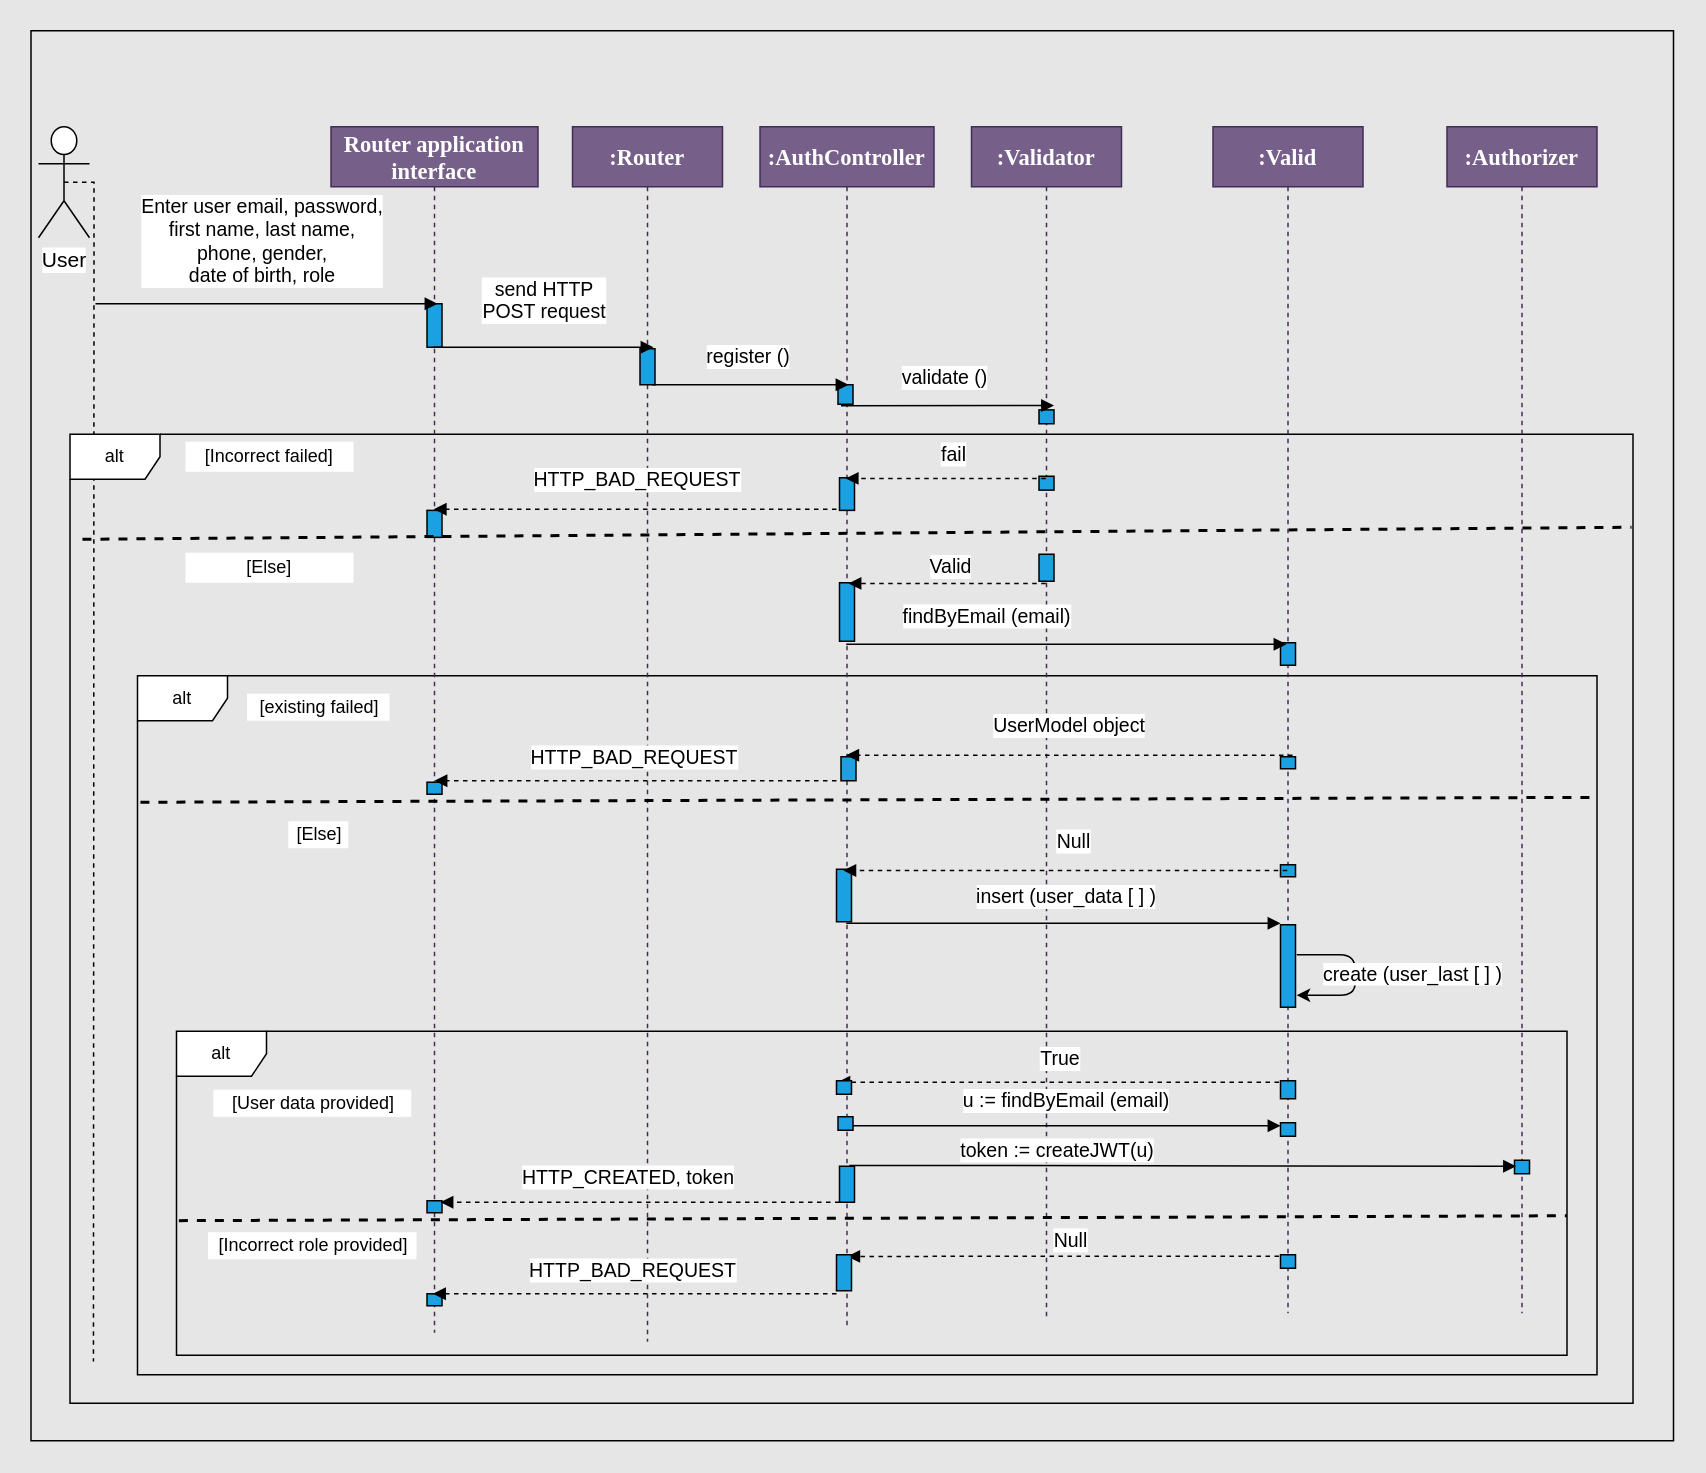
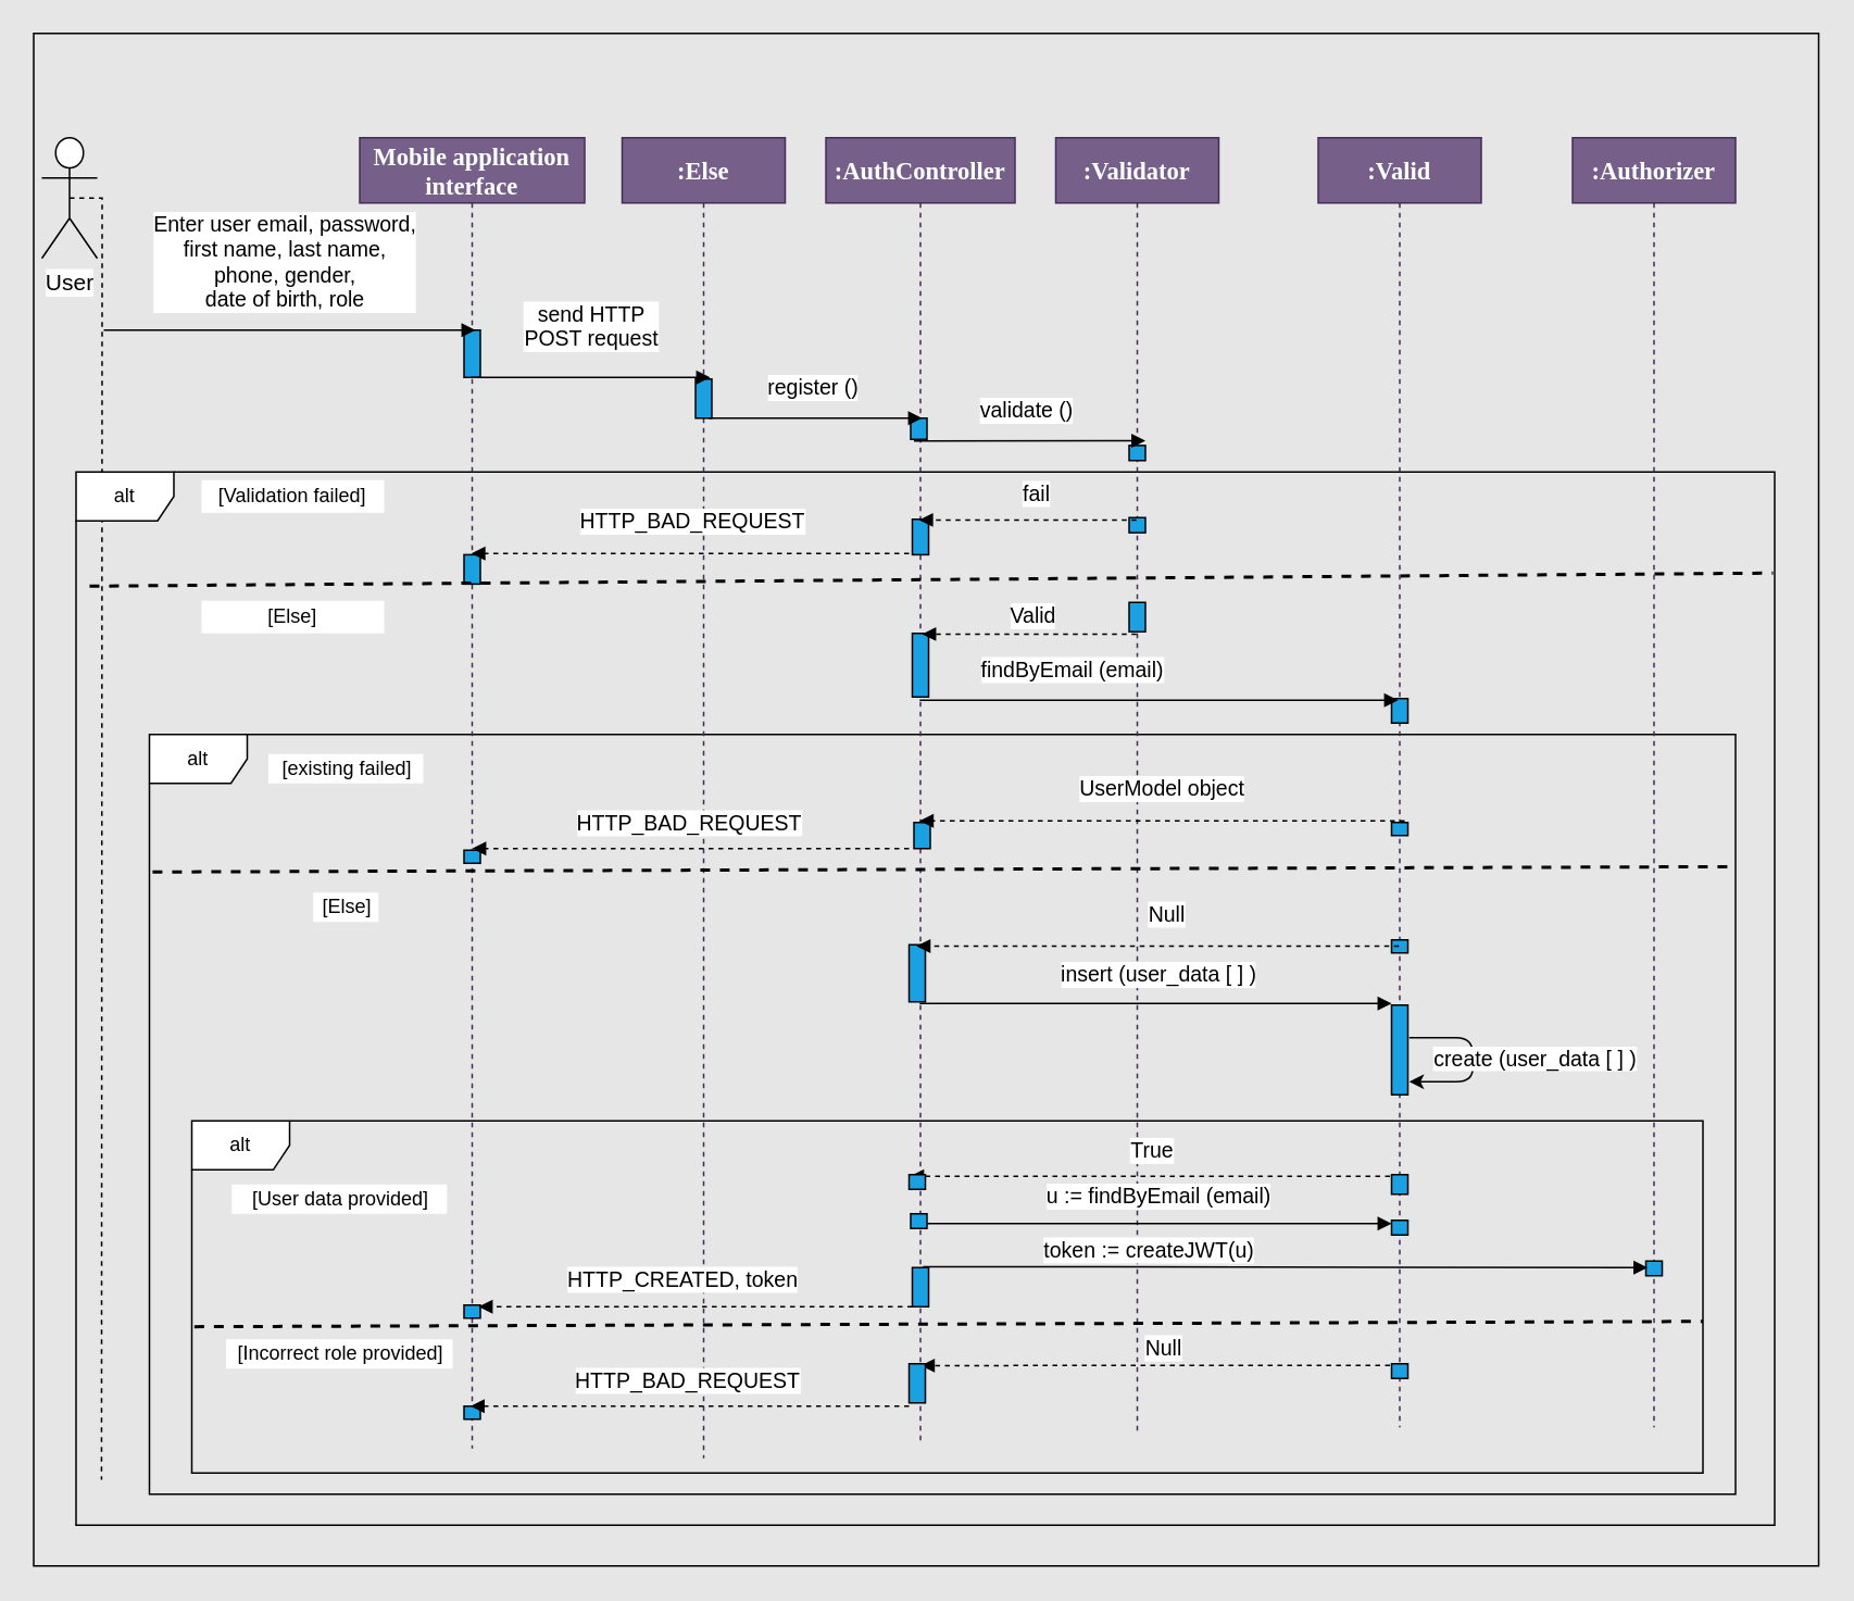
- <mxCell id="9" value="Router application interface" style="shape=umlLifeline;perimeter=lifelinePerimeter;whiteSpace=wrap;html=1;container=1;collapsible=0;recursiveResize=0;outlineConnect=0;fillColor=#76608a;strokeColor=#432D57;fontColor=#ffffff;fontSize=15;fontStyle=1;fontFamily=Calibri;" parent="1" vertex="1"><mxGeometry x="220" y="84" width="138" height="804" as="geometry" /></mxCell>
+ <mxCell id="9" value="Mobile application interface" style="shape=umlLifeline;perimeter=lifelinePerimeter;whiteSpace=wrap;html=1;container=1;collapsible=0;recursiveResize=0;outlineConnect=0;fillColor=#76608a;strokeColor=#432D57;fontColor=#ffffff;fontSize=15;fontStyle=1;fontFamily=Calibri;" parent="1" vertex="1"><mxGeometry x="220" y="84" width="138" height="804" as="geometry" /></mxCell>
- <mxCell id="7" value=":Router" style="shape=umlLifeline;perimeter=lifelinePerimeter;whiteSpace=wrap;html=1;container=1;collapsible=0;recursiveResize=0;outlineConnect=0;fillColor=#76608a;strokeColor=#432D57;fontColor=#ffffff;fontSize=15;fontStyle=1;fontFamily=Calibri;" parent="1" vertex="1"><mxGeometry x="381" y="84" width="100" height="810" as="geometry" /></mxCell>
+ <mxCell id="7" value=":Else" style="shape=umlLifeline;perimeter=lifelinePerimeter;whiteSpace=wrap;html=1;container=1;collapsible=0;recursiveResize=0;outlineConnect=0;fillColor=#76608a;strokeColor=#432D57;fontColor=#ffffff;fontSize=15;fontStyle=1;fontFamily=Calibri;" parent="1" vertex="1"><mxGeometry x="381" y="84" width="100" height="810" as="geometry" /></mxCell>
- <mxCell id="29" value="[Incorrect failed]" style="text;html=1;strokeColor=none;fillColor=#ffffff;align=center;verticalAlign=middle;whiteSpace=wrap;rounded=0;" parent="1" vertex="1"><mxGeometry x="123" y="294" width="112" height="20" as="geometry" /></mxCell>
+ <mxCell id="29" value="[Validation failed]" style="text;html=1;strokeColor=none;fillColor=#ffffff;align=center;verticalAlign=middle;whiteSpace=wrap;rounded=0;" parent="1" vertex="1"><mxGeometry x="123" y="294" width="112" height="20" as="geometry" /></mxCell>
- <mxCell id="49" value="&lt;span style=&quot;font-size: 13px ; background-color: rgb(255 , 255 , 255)&quot;&gt;create (user_last [ ] )&lt;/span&gt;" style="text;html=1;align=center;verticalAlign=middle;resizable=0;points=[];;autosize=1;" parent="1" vertex="1"><mxGeometry x="873.83" y="640" width="134" height="18" as="geometry" /></mxCell>
+ <mxCell id="49" value="&lt;span style=&quot;font-size: 13px ; background-color: rgb(255 , 255 , 255)&quot;&gt;create (user_data [ ] )&lt;/span&gt;" style="text;html=1;align=center;verticalAlign=middle;resizable=0;points=[];;autosize=1;" parent="1" vertex="1"><mxGeometry x="873.83" y="640" width="134" height="18" as="geometry" /></mxCell>
